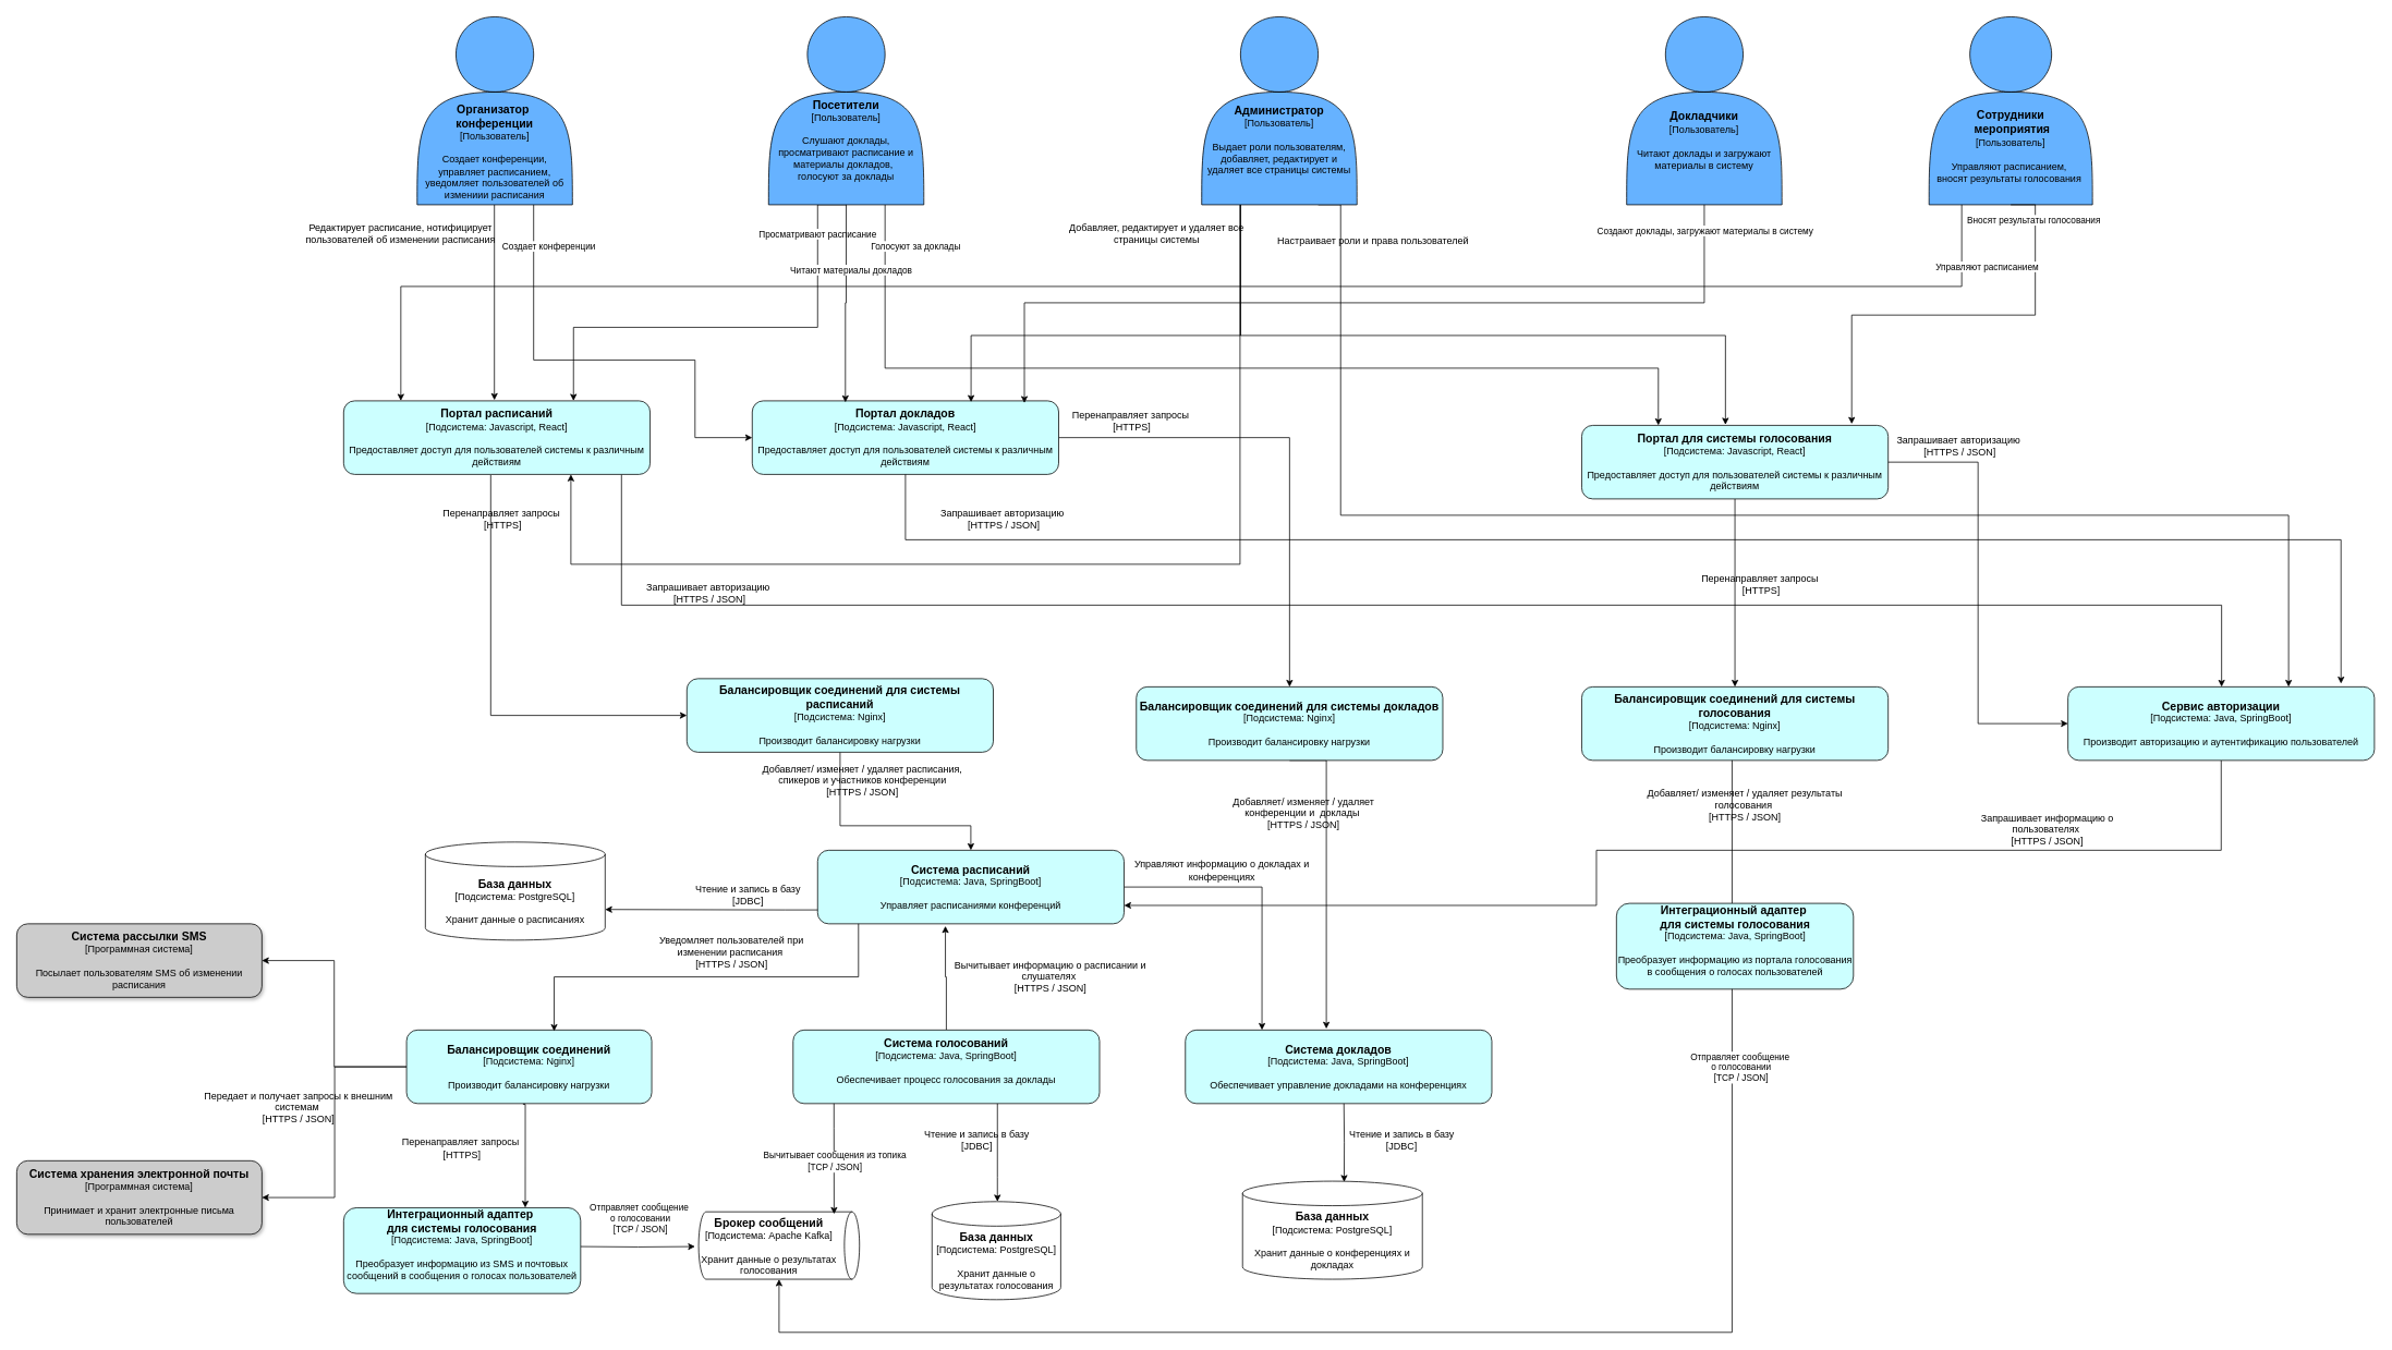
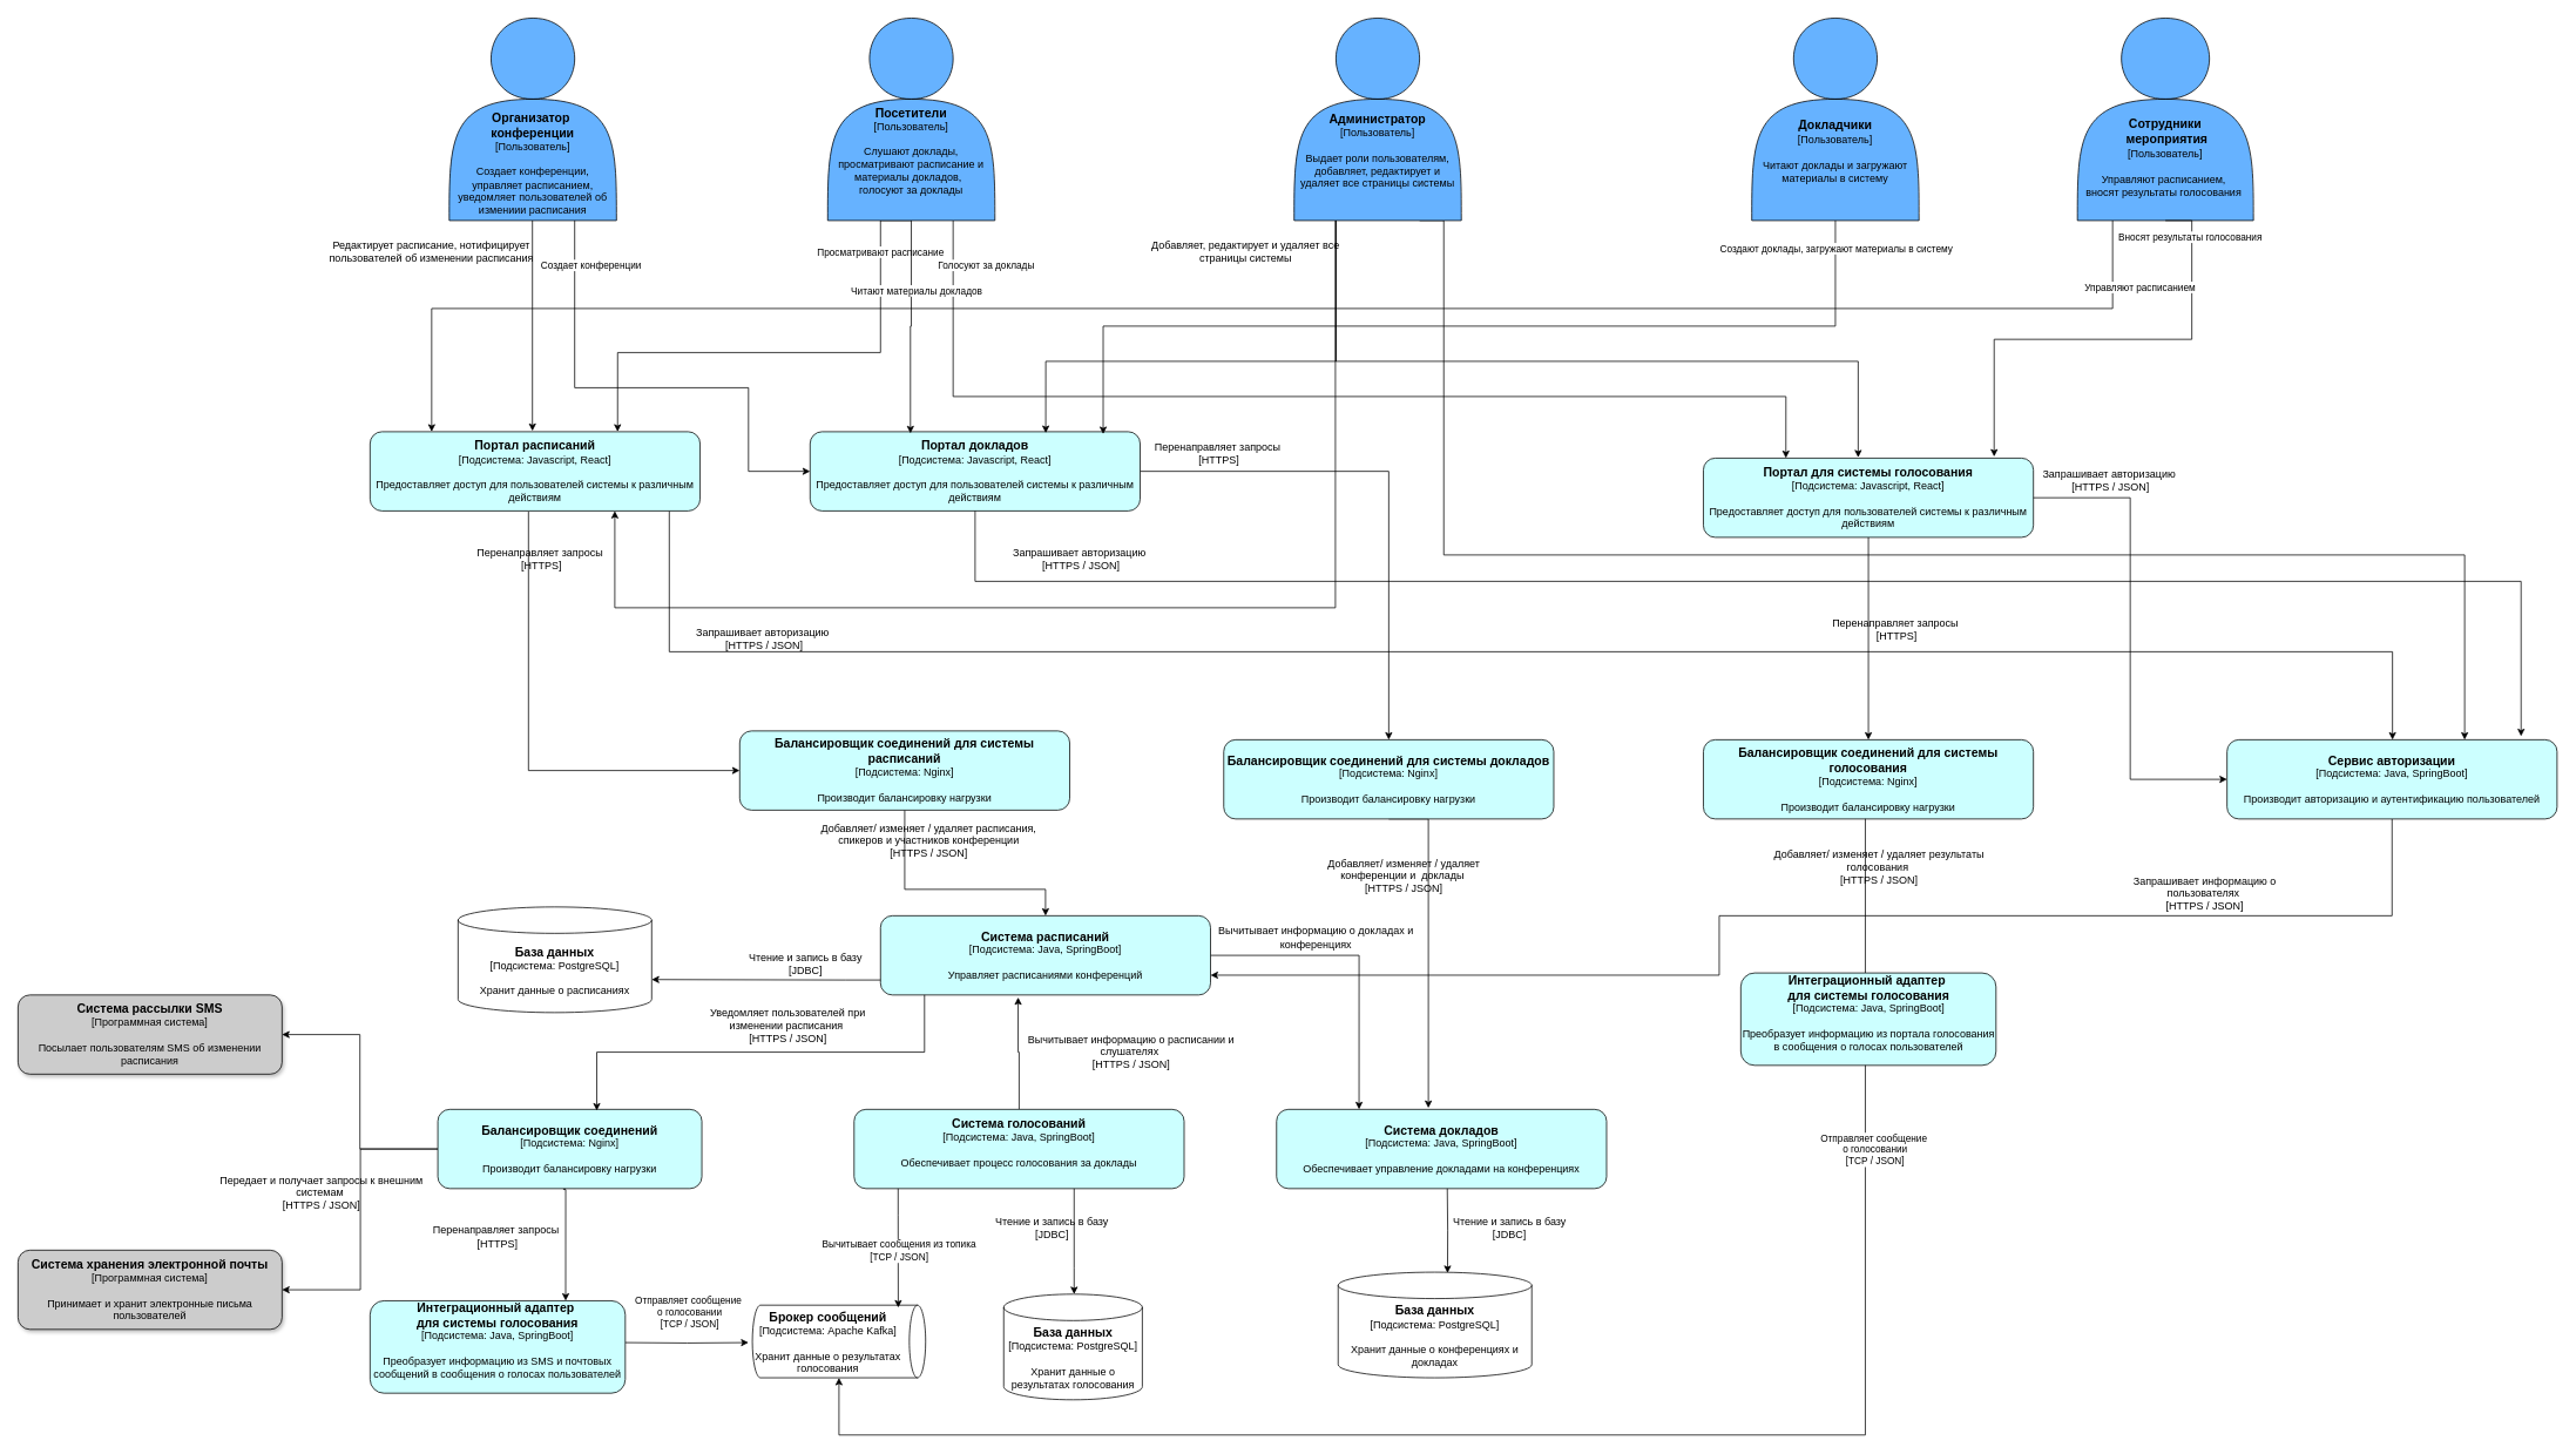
- <mxCell id="54" value="Настраивает роли и права пользователей" style="text;html=1;align=center;verticalAlign=middle;whiteSpace=wrap;rounded=0;" parent="1" vertex="1"><mxGeometry x="1560" y="280" width="240" height="30" as="geometry" /></mxCell>
- <mxCell id="49" value="&lt;font style=&quot;font-size: 12px;&quot;&gt;Управляют информацию о докладах и конференциях&lt;/font&gt;" style="text;html=1;align=center;verticalAlign=middle;whiteSpace=wrap;rounded=0;" parent="1" vertex="1"><mxGeometry x="1370" y="1050" width="250" height="30" as="geometry" /></mxCell>
+ <mxCell id="49" value="&lt;font style=&quot;font-size: 12px;&quot;&gt;Вычитывает информацию о докладах и конференциях&lt;/font&gt;" style="text;html=1;align=center;verticalAlign=middle;whiteSpace=wrap;rounded=0;" parent="1" vertex="1"><mxGeometry x="1370" y="1050" width="250" height="30" as="geometry" /></mxCell>
